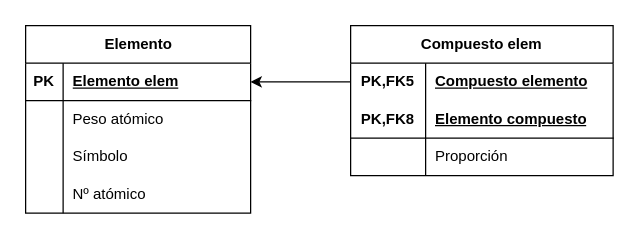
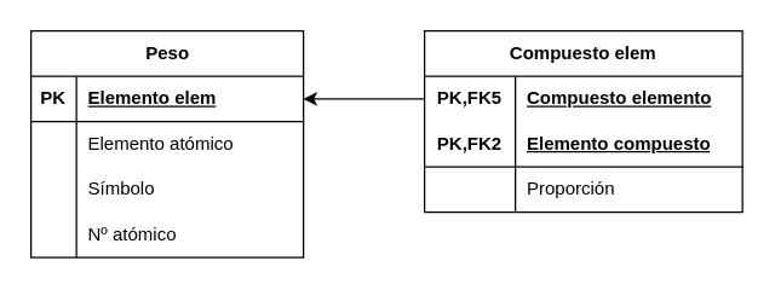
- <mxCell id="2" value="Elemento" style="shape=table;startSize=30;container=1;collapsible=1;childLayout=tableLayout;fixedRows=1;rowLines=0;fontStyle=1;align=center;resizeLast=1;html=1;" vertex="1" parent="1"><mxGeometry x="20" y="20" width="180" height="150" as="geometry" /></mxCell>
+ <mxCell id="2" value="Peso" style="shape=table;startSize=30;container=1;collapsible=1;childLayout=tableLayout;fixedRows=1;rowLines=0;fontStyle=1;align=center;resizeLast=1;html=1;" vertex="1" parent="1"><mxGeometry x="20" y="20" width="180" height="150" as="geometry" /></mxCell>
- <mxCell id="8" value="Peso atómico" style="shape=partialRectangle;connectable=0;fillColor=none;top=0;left=0;bottom=0;right=0;align=left;spacingLeft=6;overflow=hidden;whiteSpace=wrap;html=1;" vertex="1" parent="6"><mxGeometry x="30" width="150" height="30" as="geometry"><mxRectangle width="150" height="30" as="alternateBounds" /></mxGeometry></mxCell>
+ <mxCell id="8" value="Elemento atómico" style="shape=partialRectangle;connectable=0;fillColor=none;top=0;left=0;bottom=0;right=0;align=left;spacingLeft=6;overflow=hidden;whiteSpace=wrap;html=1;" vertex="1" parent="6"><mxGeometry x="30" width="150" height="30" as="geometry"><mxRectangle width="150" height="30" as="alternateBounds" /></mxGeometry></mxCell>
- <mxCell id="20" value="PK,FK8" style="shape=partialRectangle;connectable=0;fillColor=none;top=0;left=0;bottom=0;right=0;fontStyle=1;overflow=hidden;html=1;whiteSpace=wrap;" vertex="1" parent="19"><mxGeometry width="60" height="30" as="geometry"><mxRectangle width="60" height="30" as="alternateBounds" /></mxGeometry></mxCell>
+ <mxCell id="20" value="PK,FK2" style="shape=partialRectangle;connectable=0;fillColor=none;top=0;left=0;bottom=0;right=0;fontStyle=1;overflow=hidden;html=1;whiteSpace=wrap;" vertex="1" parent="19"><mxGeometry width="60" height="30" as="geometry"><mxRectangle width="60" height="30" as="alternateBounds" /></mxGeometry></mxCell>
